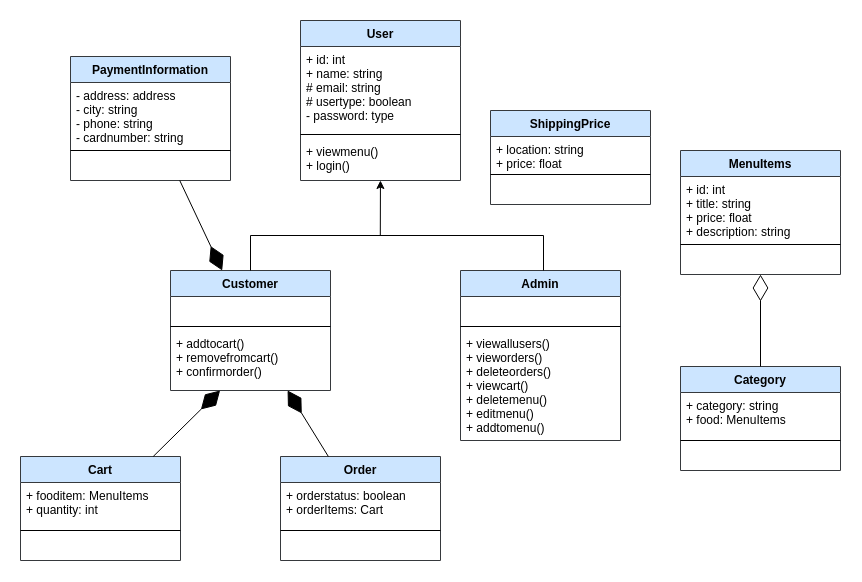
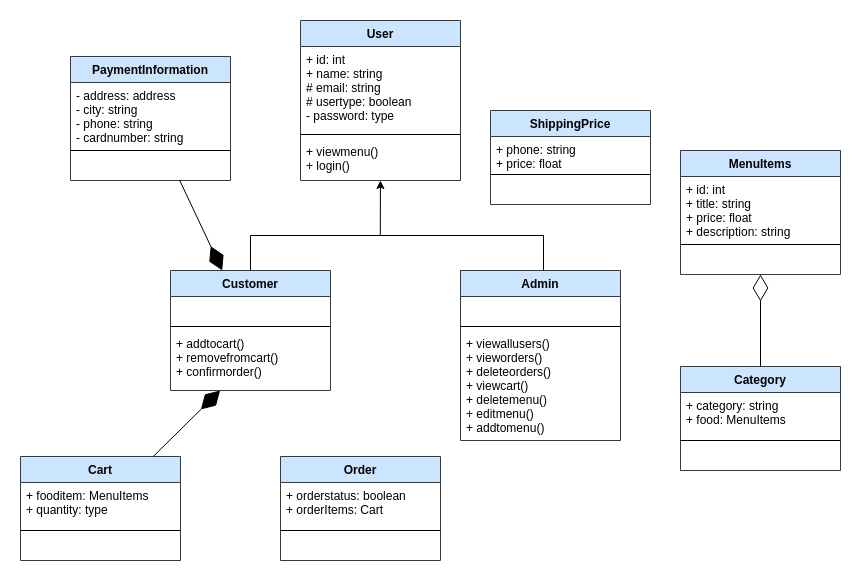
- <mxCell id="19" value="+ location: string&#10;+ price: float" style="text;strokeColor=none;fillColor=none;align=left;verticalAlign=top;spacingLeft=4;spacingRight=4;overflow=hidden;rotatable=0;points=[[0,0.5],[1,0.5]];portConstraint=eastwest;" vertex="1" parent="18"><mxGeometry y="26" width="160" height="34" as="geometry" /></mxCell>
+ <mxCell id="19" value="+ phone: string&#10;+ price: float" style="text;strokeColor=none;fillColor=none;align=left;verticalAlign=top;spacingLeft=4;spacingRight=4;overflow=hidden;rotatable=0;points=[[0,0.5],[1,0.5]];portConstraint=eastwest;" vertex="1" parent="18"><mxGeometry y="26" width="160" height="34" as="geometry" /></mxCell>
- <mxCell id="38" value="" style="endArrow=diamondThin;endFill=1;endSize=24;html=1;rounded=0;strokeColor=#000000;" edge="1" parent="1" source="22" target="26"><mxGeometry width="160" relative="1" as="geometry"><mxPoint x="210" y="340" as="sourcePoint" /><mxPoint x="370" y="340" as="targetPoint" /></mxGeometry></mxCell>
- <mxCell id="3" value="+ fooditem: MenuItems&#10;+ quantity: int" style="text;strokeColor=none;fillColor=none;align=left;verticalAlign=top;spacingLeft=4;spacingRight=4;overflow=hidden;rotatable=0;points=[[0,0.5],[1,0.5]];portConstraint=eastwest;" vertex="1" parent="2"><mxGeometry y="26" width="160" height="44" as="geometry" /></mxCell>
+ <mxCell id="3" value="+ fooditem: MenuItems&#10;+ quantity: type" style="text;strokeColor=none;fillColor=none;align=left;verticalAlign=top;spacingLeft=4;spacingRight=4;overflow=hidden;rotatable=0;points=[[0,0.5],[1,0.5]];portConstraint=eastwest;" vertex="1" parent="2"><mxGeometry y="26" width="160" height="44" as="geometry" /></mxCell>
